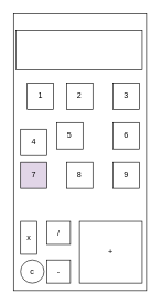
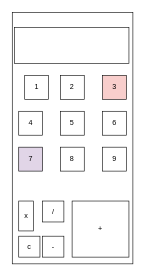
- <mxCell id="6" value="3" style="rounded=0;whiteSpace=wrap;html=1;" vertex="1" parent="1"><mxGeometry x="170.8" y="125" width="40" height="40" as="geometry" /></mxCell>
+ <mxCell id="6" value="3" style="rounded=0;whiteSpace=wrap;html=1;fillColor=#f8cecc;" vertex="1" parent="1"><mxGeometry x="170.8" y="125" width="40" height="40" as="geometry" /></mxCell>
- <mxCell id="11" value="5" style="rounded=0;whiteSpace=wrap;html=1;" vertex="1" parent="1"><mxGeometry x="85.3" y="185" width="40" height="40" as="geometry" /></mxCell>
+ <mxCell id="11" value="5" style="rounded=0;whiteSpace=wrap;html=1;" vertex="1" parent="1"><mxGeometry x="100.3" y="185" width="40" height="40" as="geometry" /></mxCell>
- <mxCell id="10" value="4" style="rounded=0;whiteSpace=wrap;html=1;" vertex="1" parent="1"><mxGeometry x="30.8" y="195" width="40" height="40" as="geometry" /></mxCell>
+ <mxCell id="10" value="4" style="rounded=0;whiteSpace=wrap;html=1;" vertex="1" parent="1"><mxGeometry x="30.8" y="185" width="40" height="40" as="geometry" /></mxCell>
- <mxCell id="14" value="c" style="ellipse;whiteSpace=wrap;html=1;" vertex="1" parent="1"><mxGeometry x="30.8" y="393.75" width="35.47" height="35" as="geometry" /></mxCell>
+ <mxCell id="14" value="c" style="rounded=0;whiteSpace=wrap;html=1;" vertex="1" parent="1"><mxGeometry x="30.8" y="393.75" width="35.47" height="35" as="geometry" /></mxCell>
